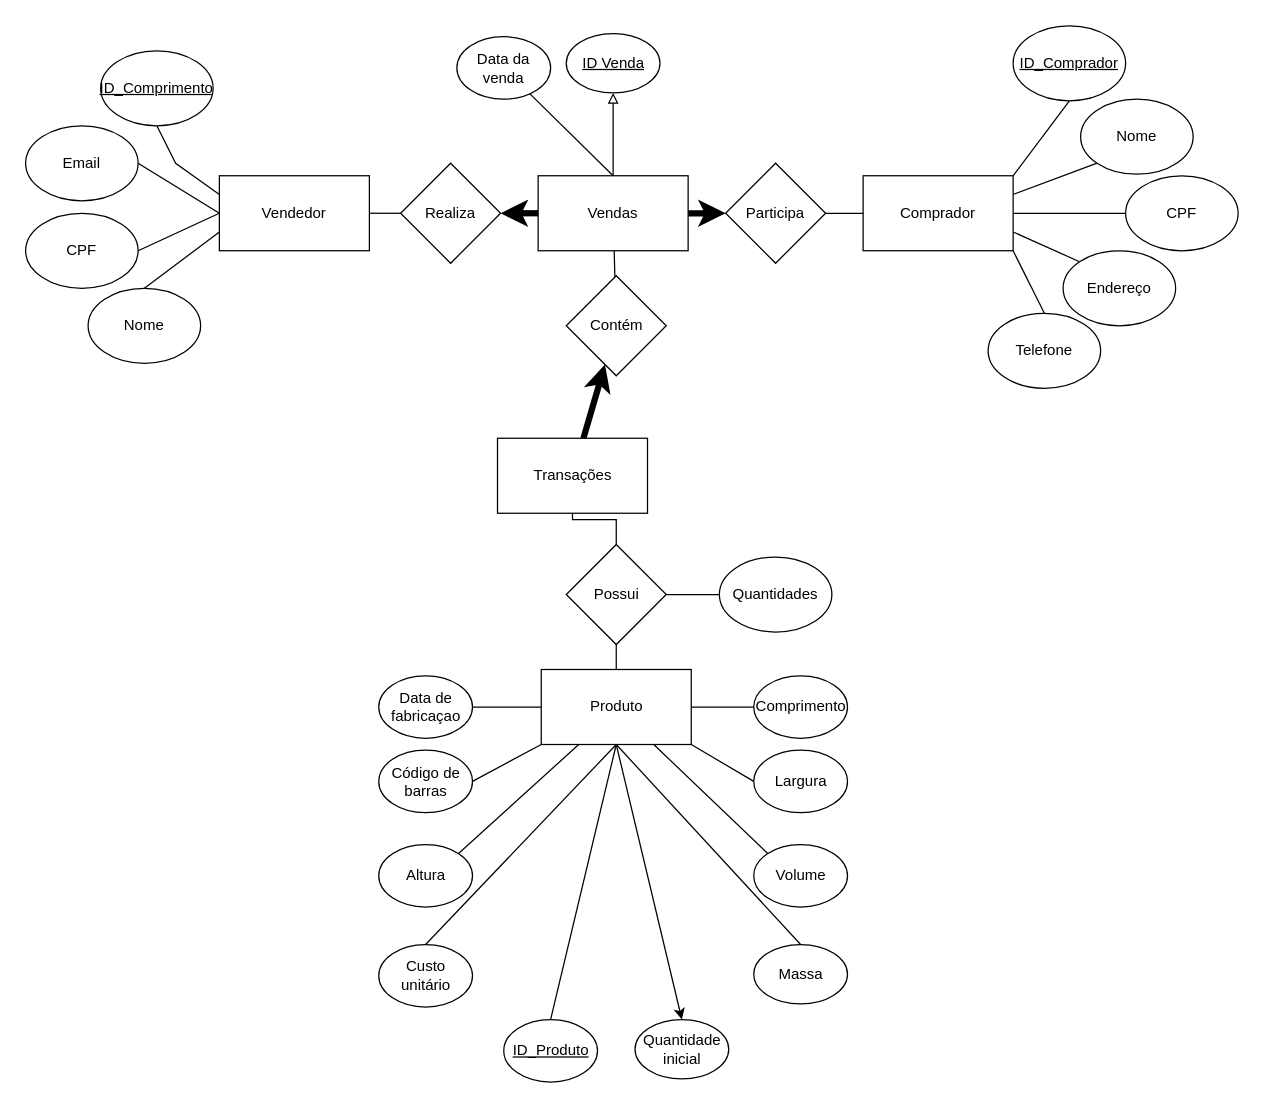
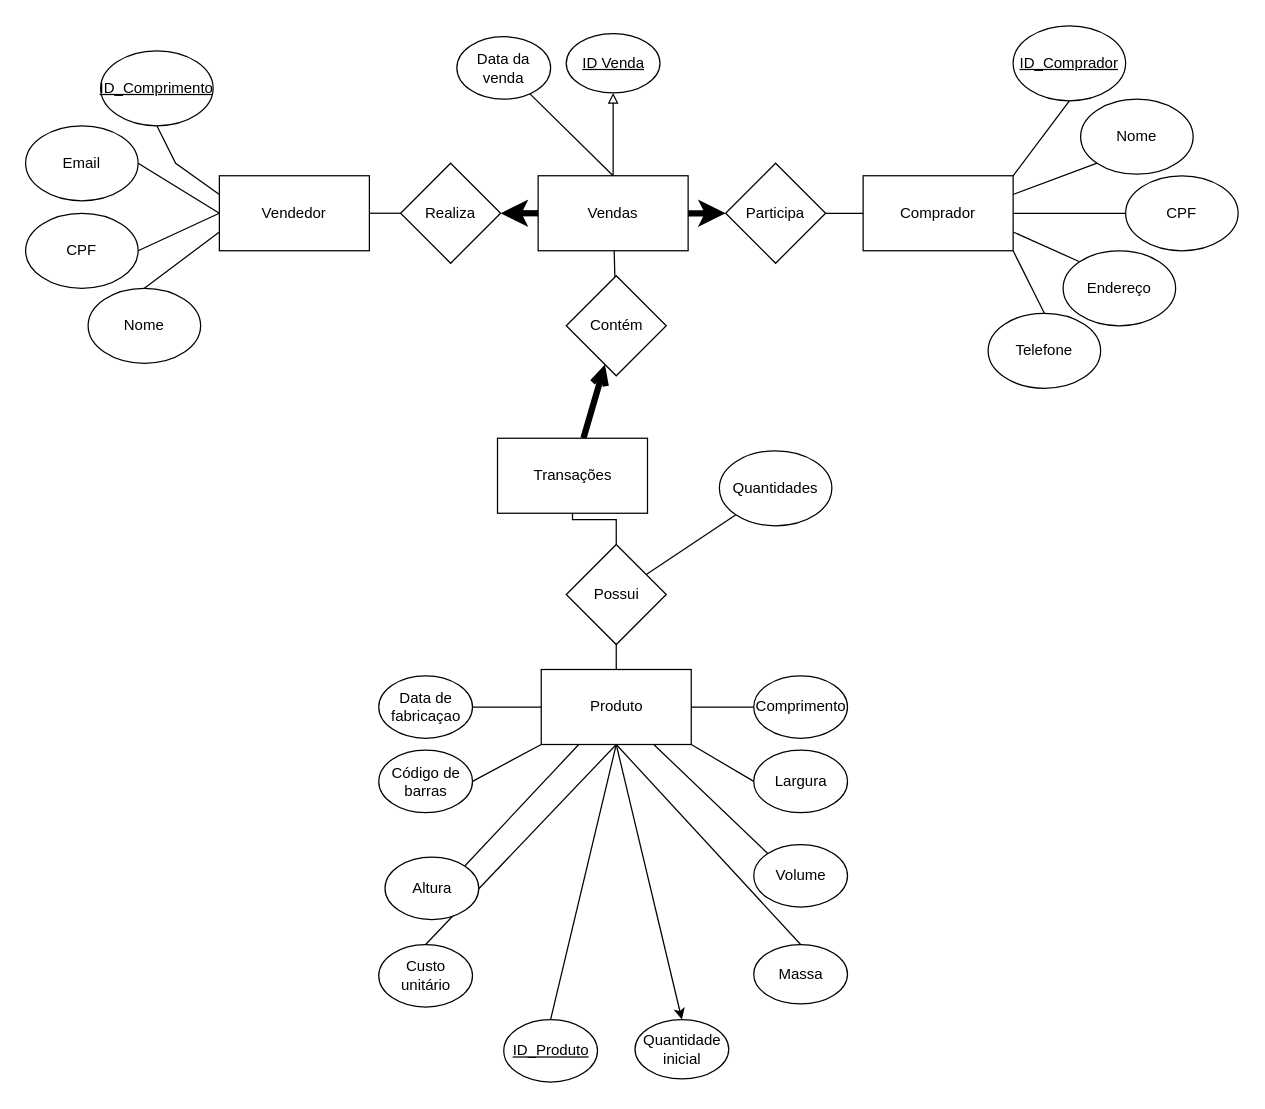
- <mxCell id="56" value="" style="edgeStyle=none;html=1;endArrow=classic;endFill=1;strokeWidth=5;" edge="1" parent="1" source="57" target="62"><mxGeometry relative="1" as="geometry" /></mxCell>
+ <mxCell id="56" value="" style="edgeStyle=none;html=1;endArrow=open;endFill=1;strokeWidth=5;" edge="1" parent="1" source="57" target="62"><mxGeometry relative="1" as="geometry" /></mxCell>
- <mxCell id="47" value="Quantidades" style="ellipse;whiteSpace=wrap;html=1;" parent="1" vertex="1"><mxGeometry x="575" y="445" width="90" height="60" as="geometry" /></mxCell>
+ <mxCell id="47" value="Quantidades" style="ellipse;whiteSpace=wrap;html=1;" parent="1" vertex="1"><mxGeometry x="575" y="360" width="90" height="60" as="geometry" /></mxCell>
- <mxCell id="15" value="Altura" style="ellipse;whiteSpace=wrap;html=1;" parent="1" vertex="1"><mxGeometry x="302.5" y="675" width="75" height="50" as="geometry" /></mxCell>
+ <mxCell id="15" value="Altura" style="ellipse;whiteSpace=wrap;html=1;" parent="1" vertex="1"><mxGeometry x="307.5" y="685" width="75" height="50" as="geometry" /></mxCell>
